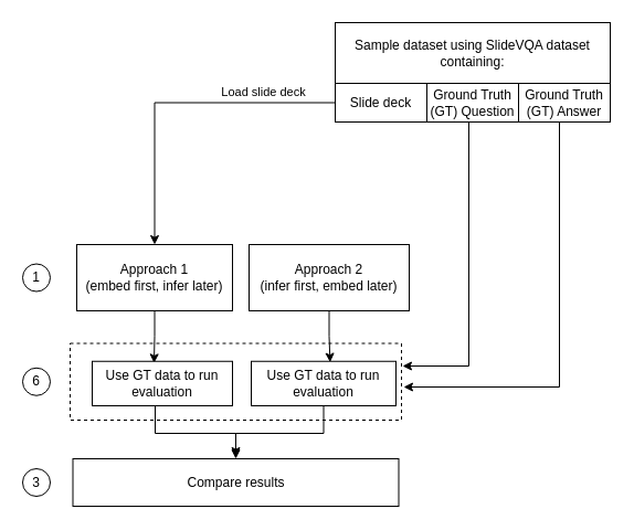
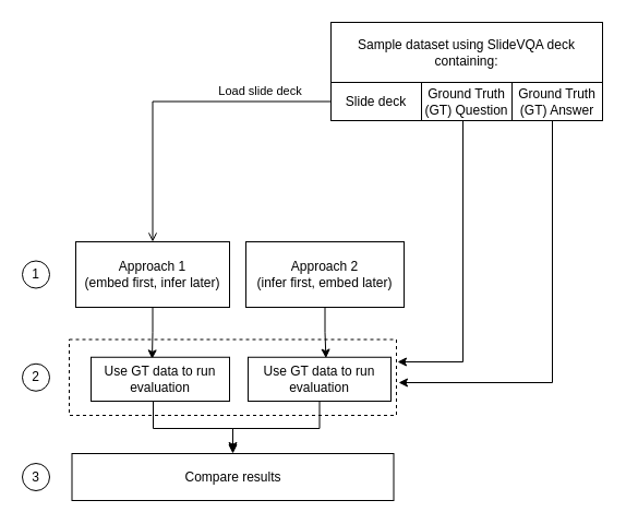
- <mxCell id="3" value="Sample dataset using SlideVQA dataset containing:" style="rounded=0;whiteSpace=wrap;html=1;" parent="1" vertex="1"><mxGeometry x="303" y="20" width="249" height="55" as="geometry" /></mxCell>
+ <mxCell id="3" value="Sample dataset using SlideVQA deck containing:" style="rounded=0;whiteSpace=wrap;html=1;" parent="1" vertex="1"><mxGeometry x="303" y="20" width="249" height="55" as="geometry" /></mxCell>
- <mxCell id="8" style="edgeStyle=orthogonalEdgeStyle;rounded=0;orthogonalLoop=1;jettySize=auto;html=1;" edge="1" parent="1" source="10" target="5"><mxGeometry relative="1" as="geometry" /></mxCell>
+ <mxCell id="8" style="edgeStyle=orthogonalEdgeStyle;rounded=0;orthogonalLoop=1;jettySize=auto;html=1;endArrow=open;" edge="1" parent="1" source="10" target="5"><mxGeometry relative="1" as="geometry" /></mxCell>
- <mxCell id="18" value="6" style="ellipse;whiteSpace=wrap;html=1;aspect=fixed;" parent="1" vertex="1"><mxGeometry x="20" y="332.75" width="25" height="25" as="geometry" /></mxCell>
+ <mxCell id="18" value="2" style="ellipse;whiteSpace=wrap;html=1;aspect=fixed;" parent="1" vertex="1"><mxGeometry x="20" y="332.75" width="25" height="25" as="geometry" /></mxCell>
